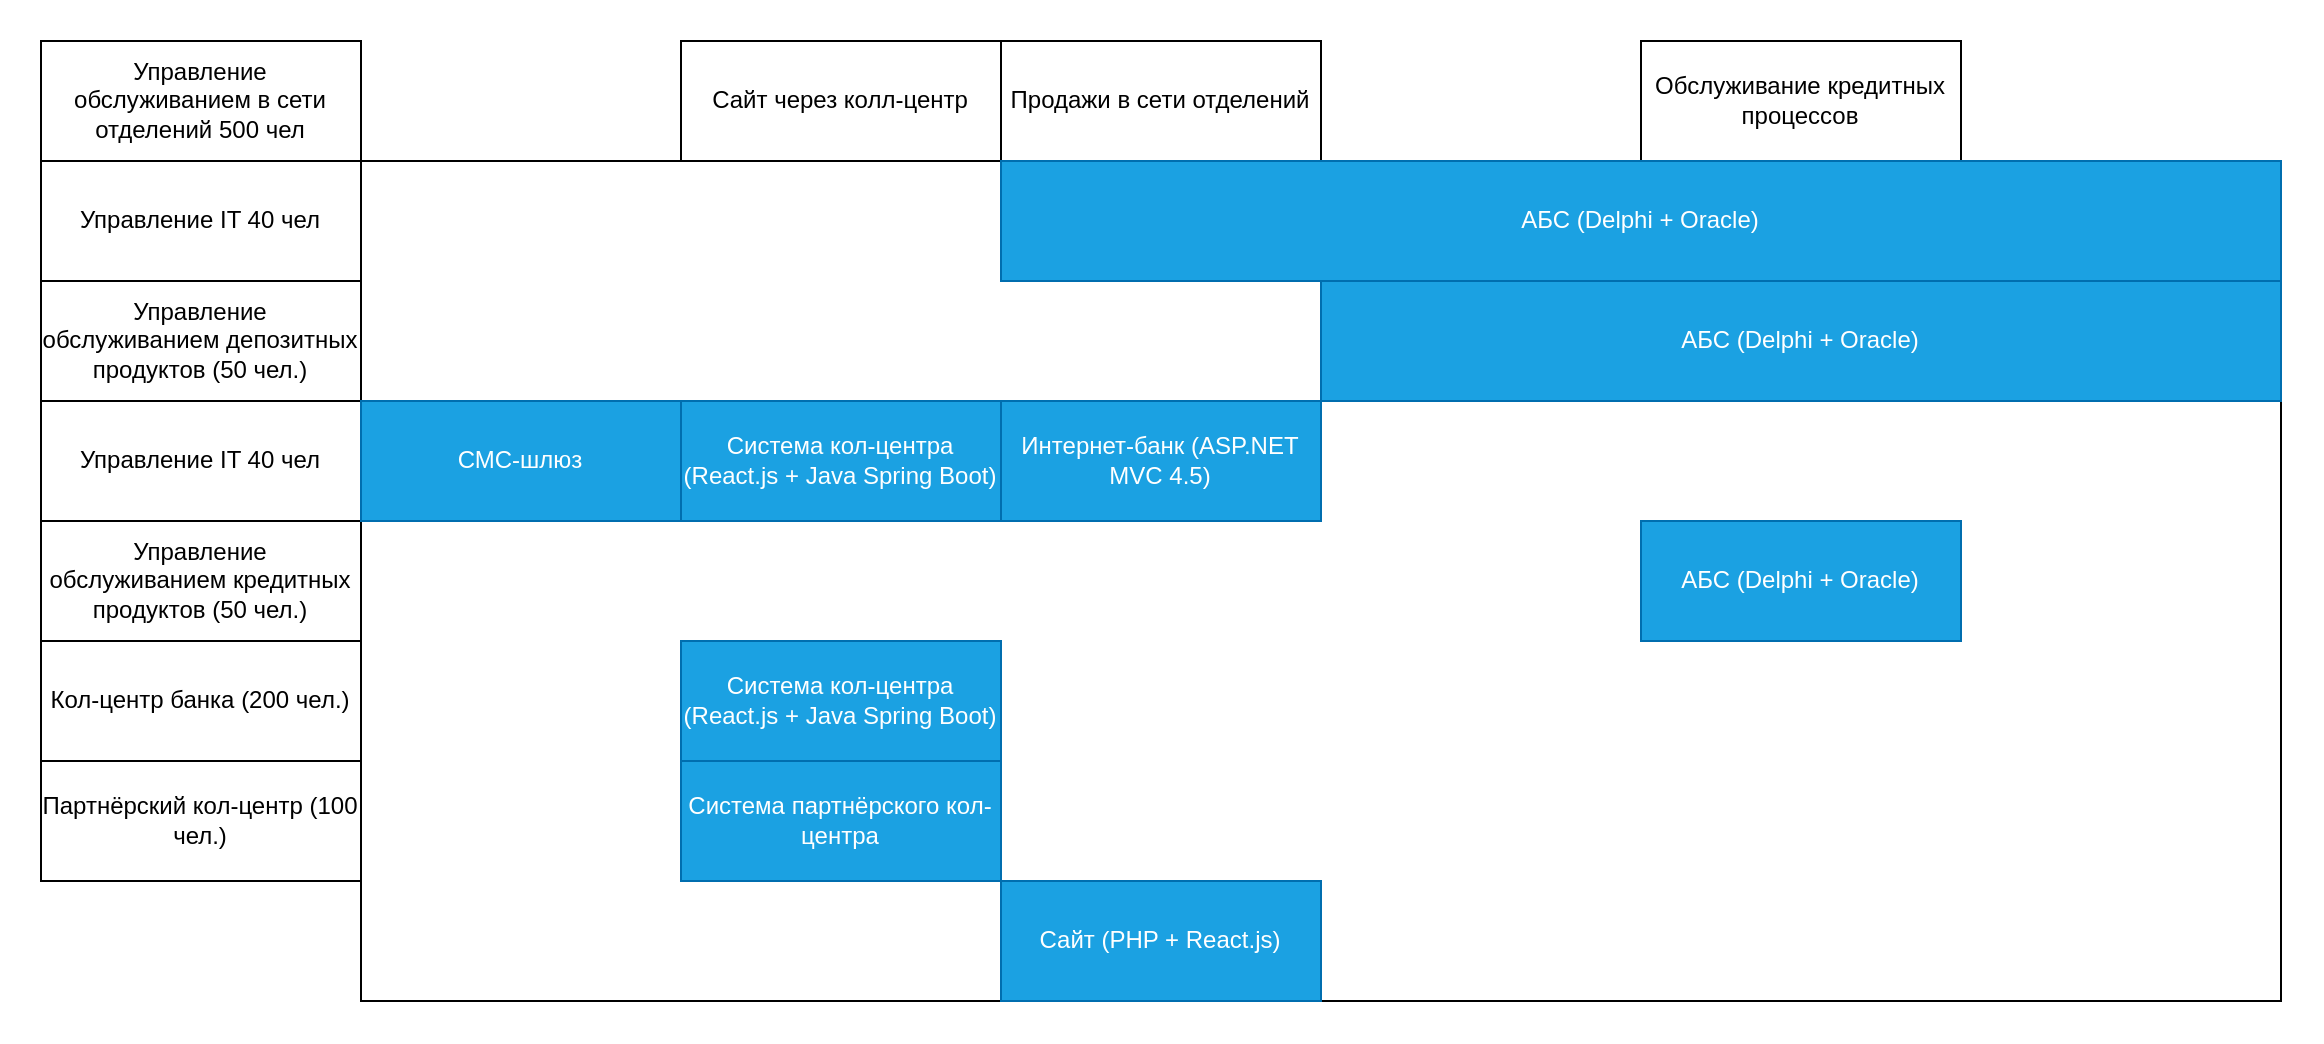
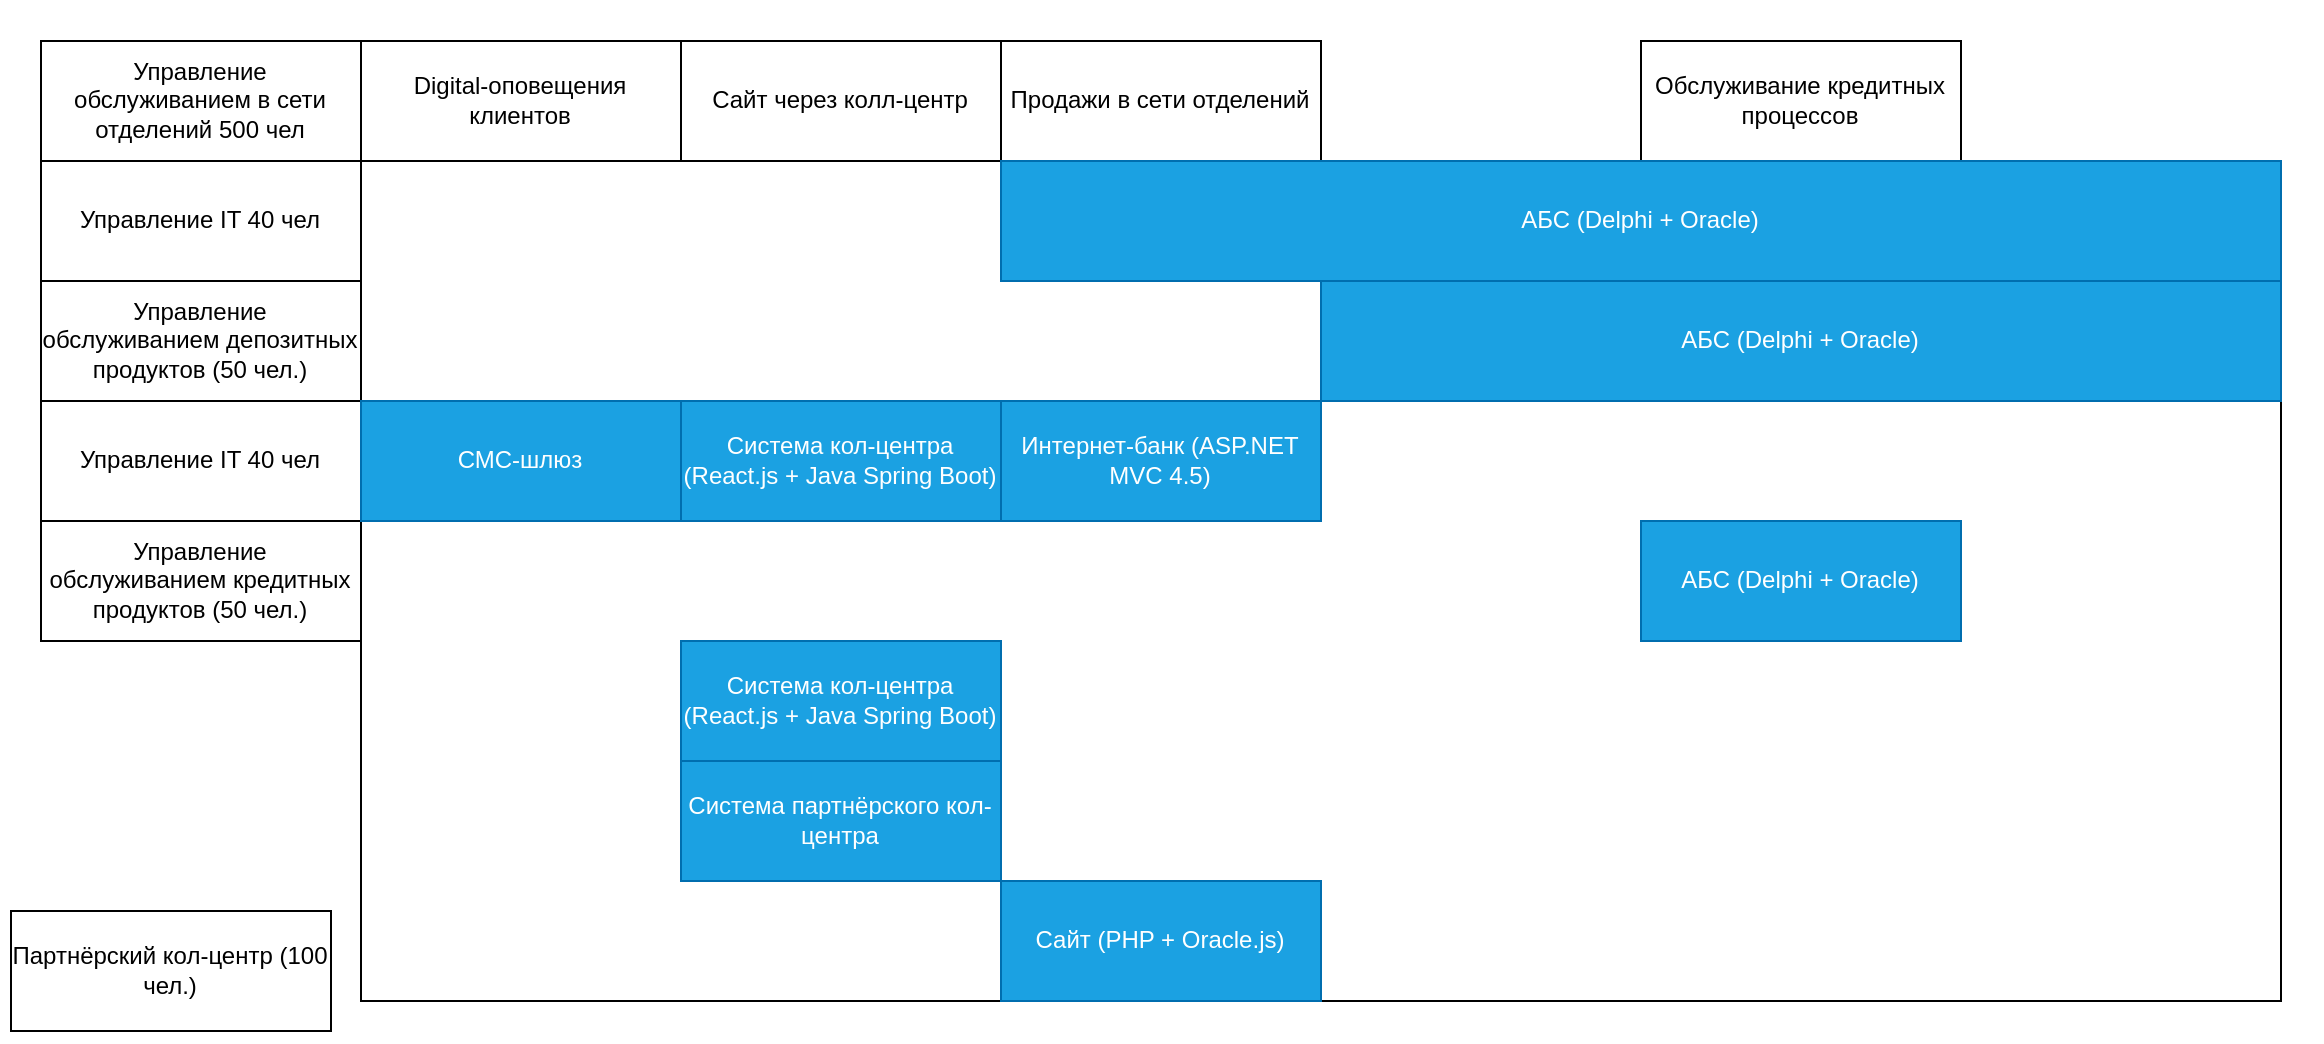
+ <mxCell id="9" value="Digital-оповещения клиентов" style="rounded=0;whiteSpace=wrap;html=1;" vertex="1" parent="1"><mxGeometry x="180" y="20" width="160" height="60" as="geometry" /></mxCell>
- <mxCell id="7" value="Кол-центр банка (200 чел.)" style="rounded=0;whiteSpace=wrap;html=1;" vertex="1" parent="1"><mxGeometry y="320" width="160" height="60" as="geometry" x="20" /></mxCell>
- <mxCell id="8" value="Партнёрский кол-центр (100 чел.)" style="rounded=0;whiteSpace=wrap;html=1;" vertex="1" parent="1"><mxGeometry y="380" width="160" height="60" as="geometry" x="20" /></mxCell>
+ <mxCell id="8" value="Партнёрский кол-центр (100 чел.)" style="rounded=0;whiteSpace=wrap;html=1;" vertex="1" parent="1"><mxGeometry x="5" y="455" width="160" height="60" as="geometry" /></mxCell>
- <mxCell id="19" value="Сайт (PHP + React.js)" style="rounded=0;whiteSpace=wrap;html=1;fillColor=#1ba1e2;fontColor=#ffffff;strokeColor=#006EAF;" vertex="1" parent="1"><mxGeometry x="500" y="440" width="160" height="60" as="geometry" /></mxCell>
+ <mxCell id="19" value="Сайт (PHP + Oracle.js)" style="rounded=0;whiteSpace=wrap;html=1;fillColor=#1ba1e2;fontColor=#ffffff;strokeColor=#006EAF;" vertex="1" parent="1"><mxGeometry x="500" y="440" width="160" height="60" as="geometry" /></mxCell>
